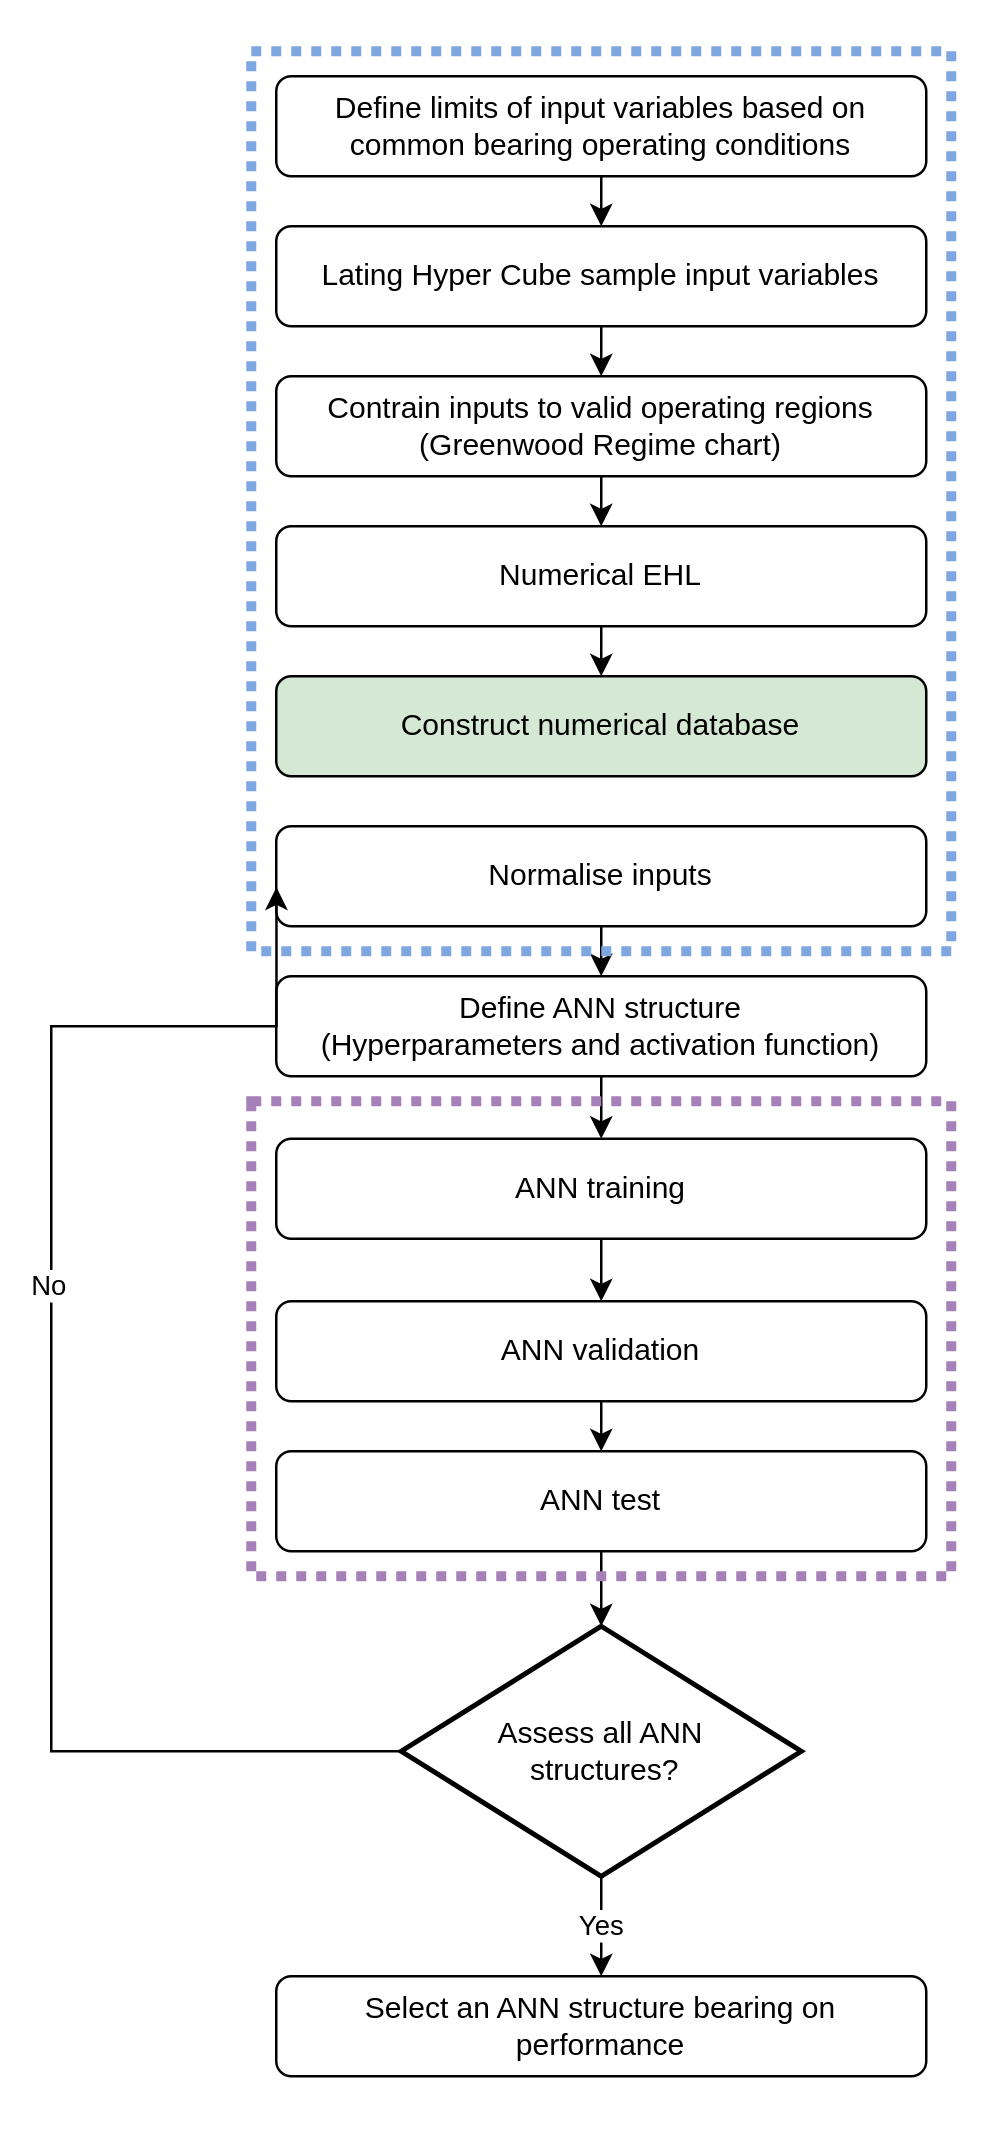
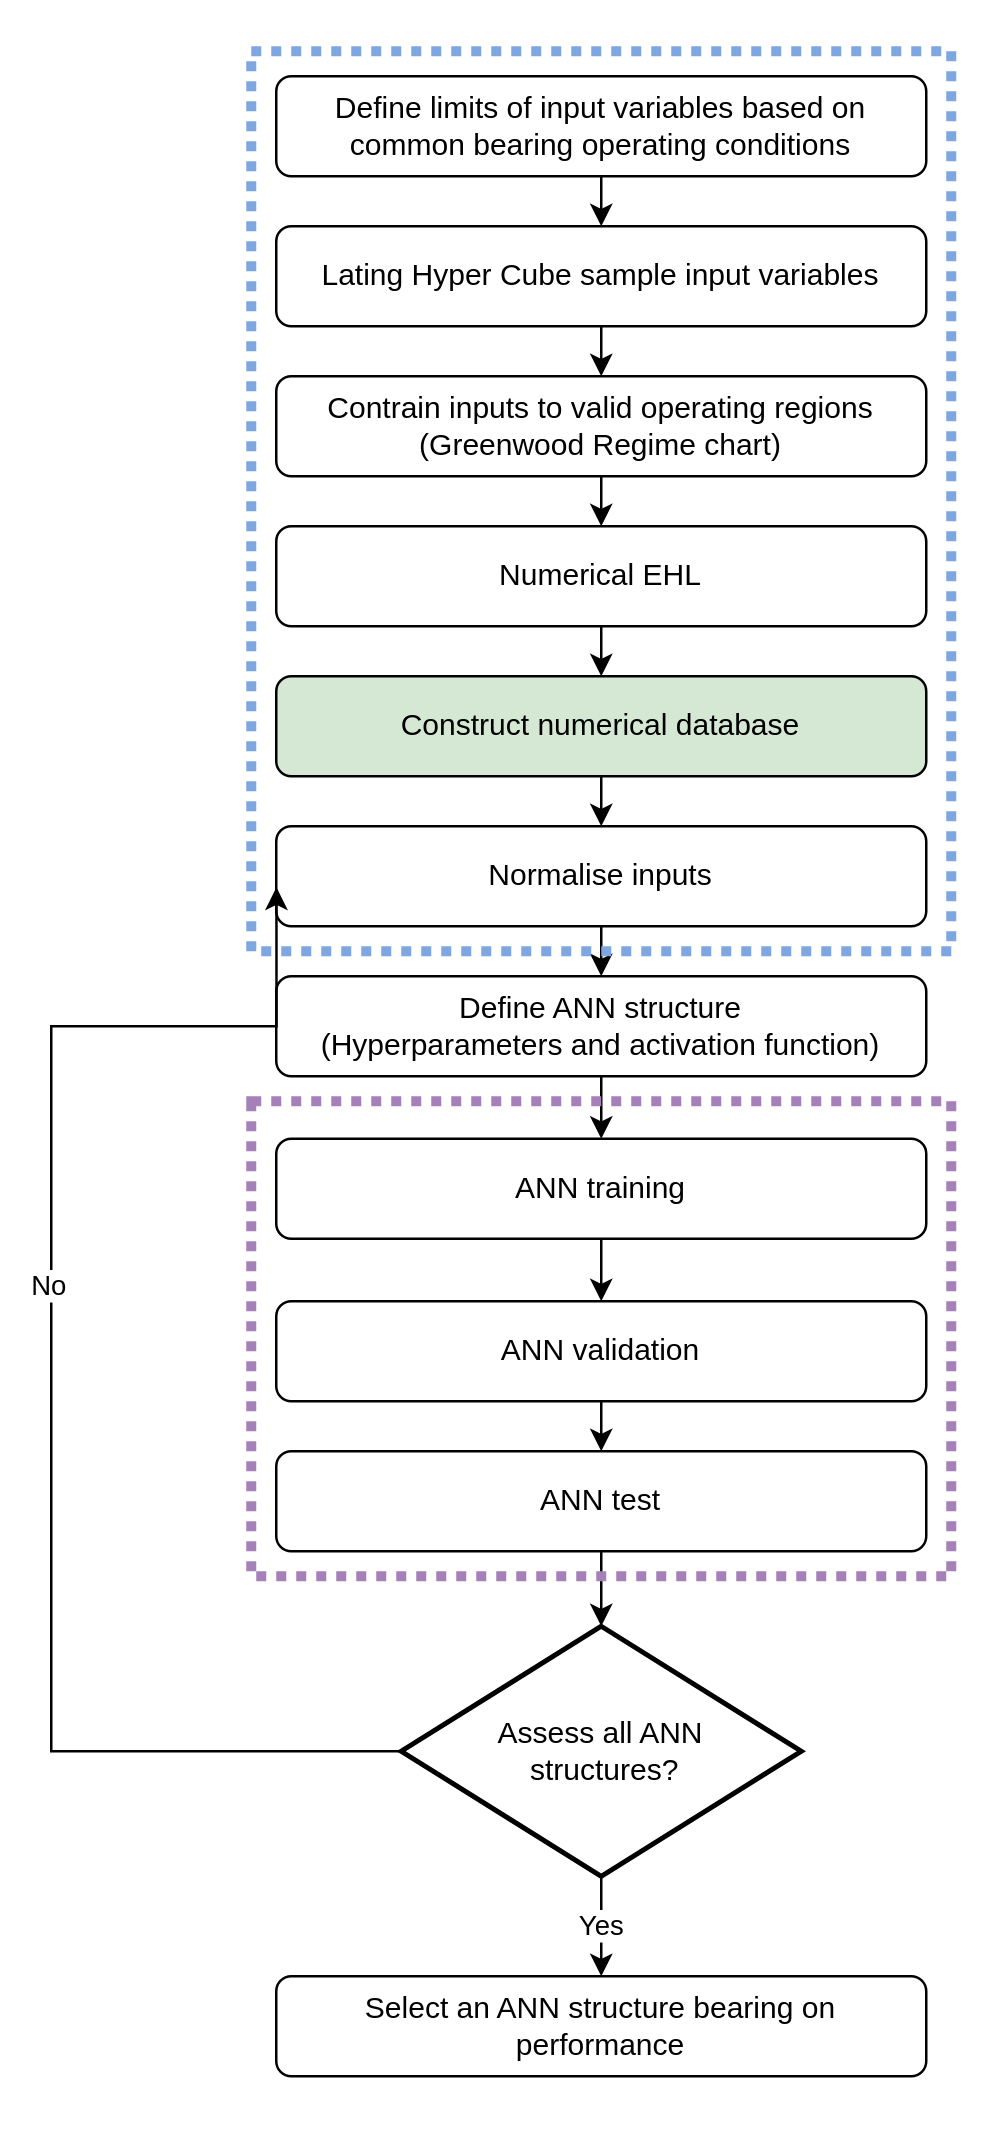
+ <mxCell id="8" style="edgeStyle=orthogonalEdgeStyle;rounded=0;orthogonalLoop=1;jettySize=auto;html=1;exitX=0.5;exitY=1;exitDx=0;exitDy=0;entryX=0.5;entryY=0;entryDx=0;entryDy=0;" parent="1" source="9" target="19" edge="1"><mxGeometry relative="1" as="geometry" /></mxCell>
